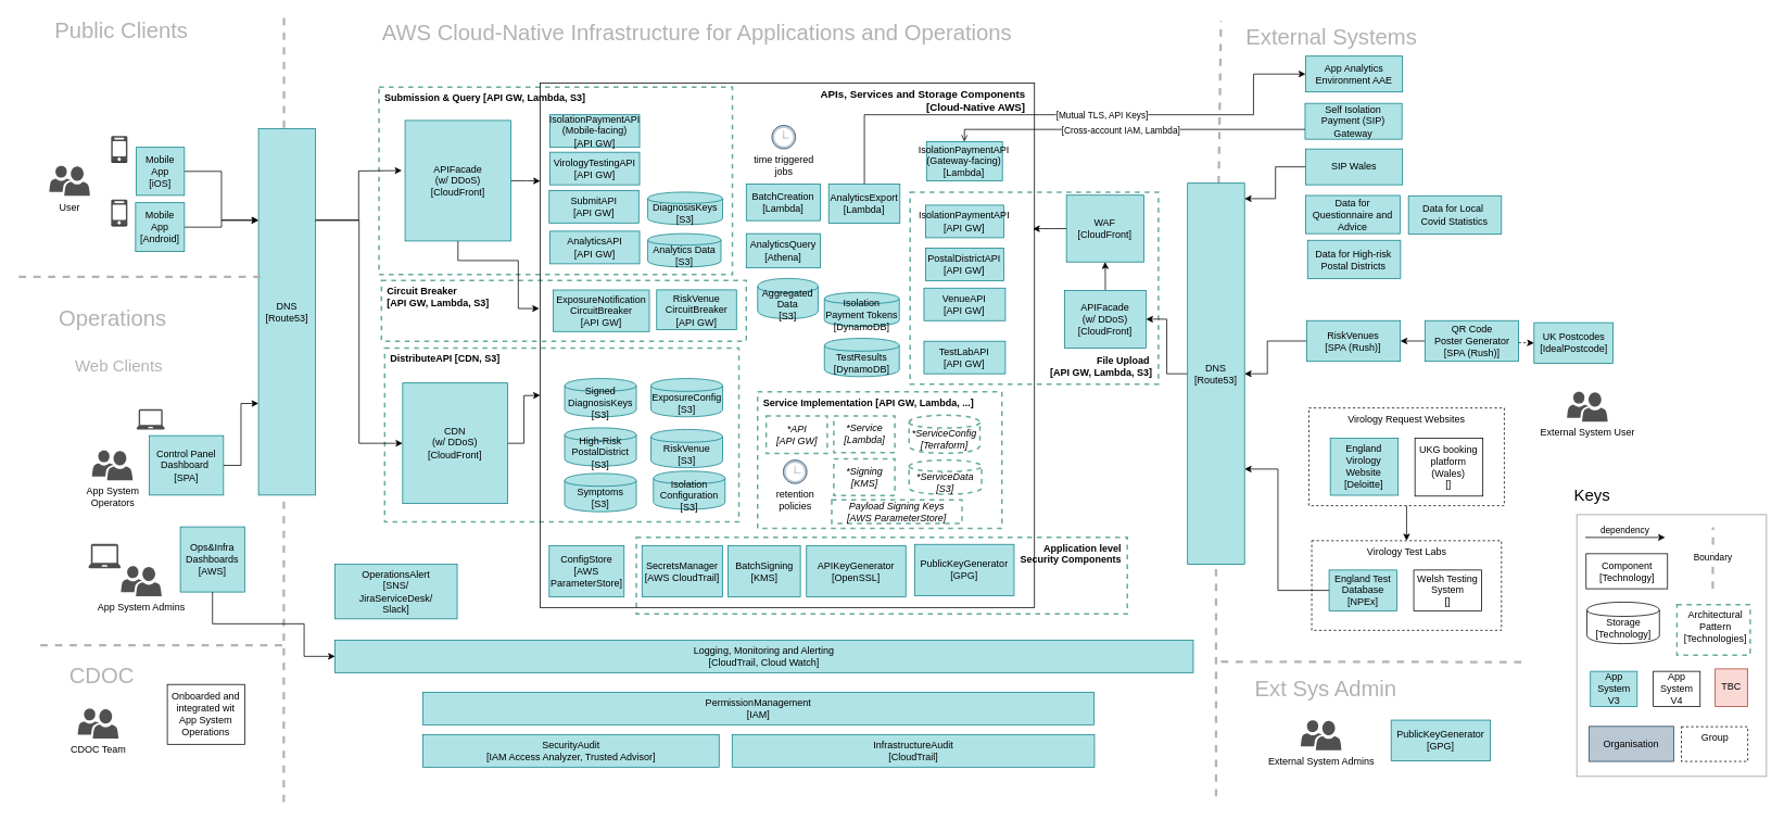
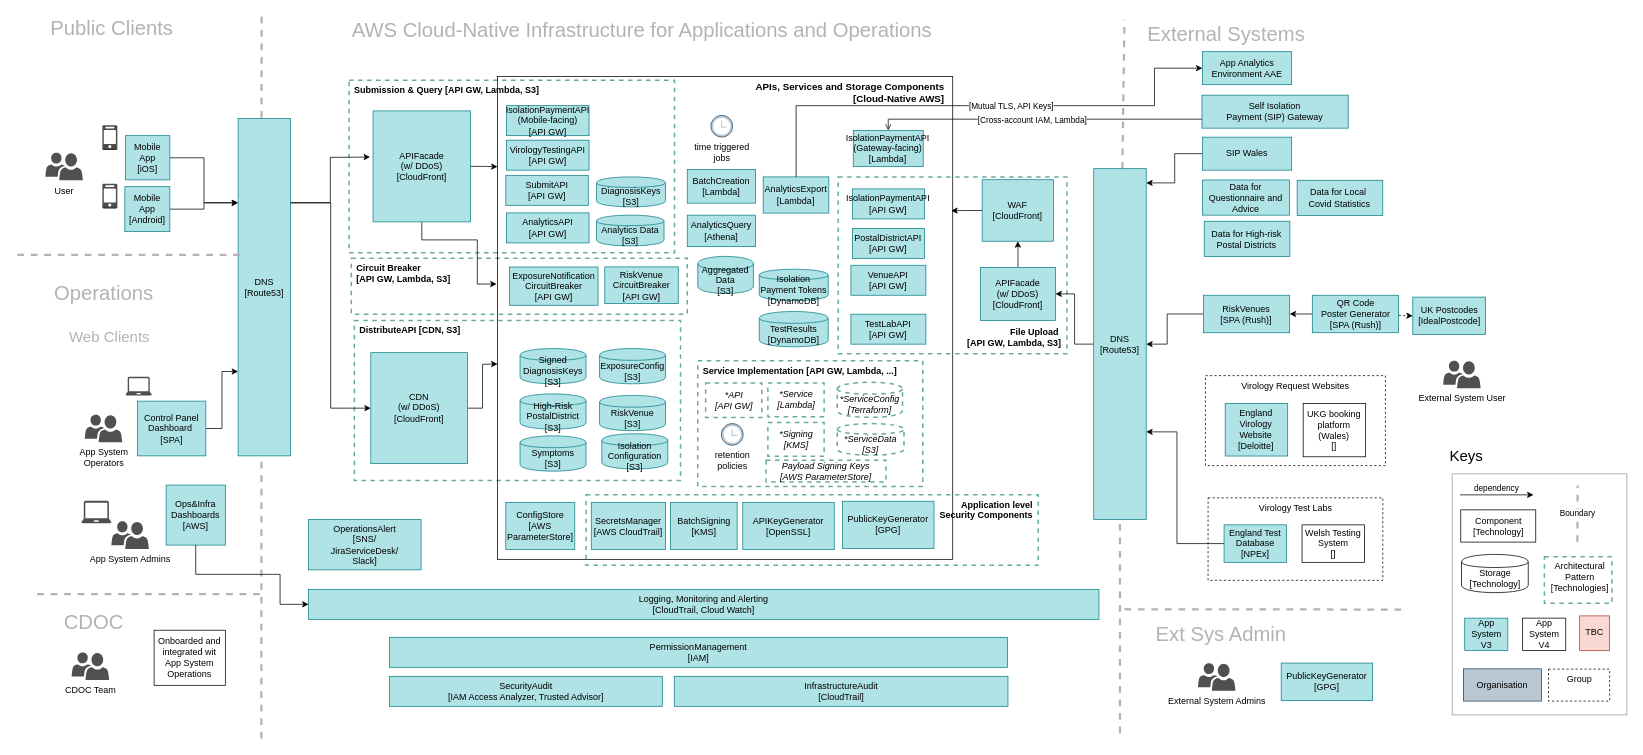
- <mxCell id="127" value="Self Isolation&lt;br&gt;Payment (SIP) Gateway" style="whiteSpace=wrap;html=1;strokeColor=#0e8088;fontStyle=0;fillColor=#b0e3e6;" parent="1" vertex="1"><mxGeometry x="1602.34" y="126" width="119" height="44" as="geometry" /></mxCell>
+ <mxCell id="127" value="Self Isolation&lt;br&gt;Payment (SIP) Gateway" style="whiteSpace=wrap;html=1;strokeColor=#0e8088;fontStyle=0;fillColor=#b0e3e6;" parent="1" vertex="1"><mxGeometry x="1602.34" y="126" width="195" height="44" as="geometry" /></mxCell>
- <mxCell id="126" value="&lt;span&gt;AnalyticsExport&lt;/span&gt;&lt;br&gt;[Lambda]" style="whiteSpace=wrap;html=1;fillColor=#b0e3e6;strokeColor=#0e8088;fontStyle=0" parent="1" vertex="1"><mxGeometry x="1017.25" y="225" width="87.5" height="48.25" as="geometry" /></mxCell>
+ <mxCell id="126" value="&lt;span&gt;AnalyticsExport&lt;/span&gt;&lt;br&gt;[Lambda]" style="whiteSpace=wrap;html=1;fillColor=#b0e3e6;strokeColor=#0e8088;fontStyle=0" parent="1" vertex="1"><mxGeometry x="1017.25" y="235" width="87.5" height="48.25" as="geometry" /></mxCell>
- <mxCell id="55" style="edgeStyle=none;rounded=0;orthogonalLoop=1;jettySize=auto;html=1;exitX=0.5;exitY=1;exitDx=0;exitDy=0;entryX=0.5;entryY=0;entryDx=0;entryDy=0;" parent="1" source="56" target="53" edge="1"><mxGeometry relative="1" as="geometry" /></mxCell>
